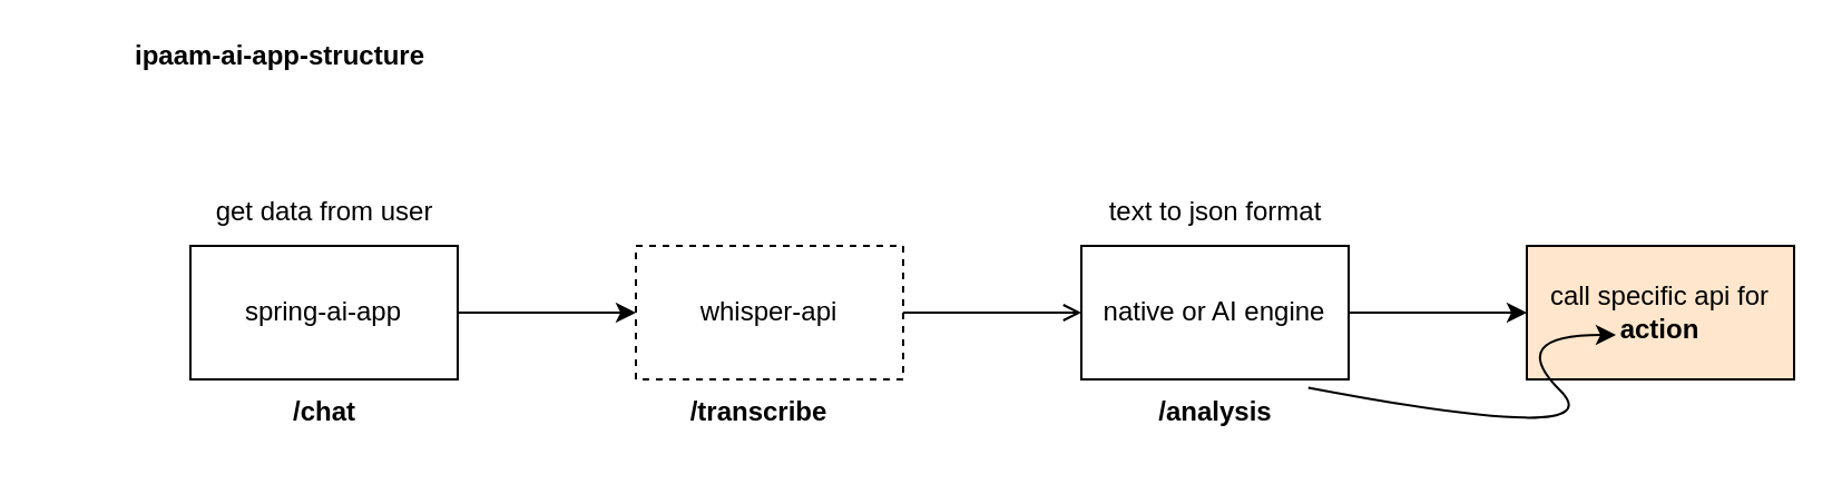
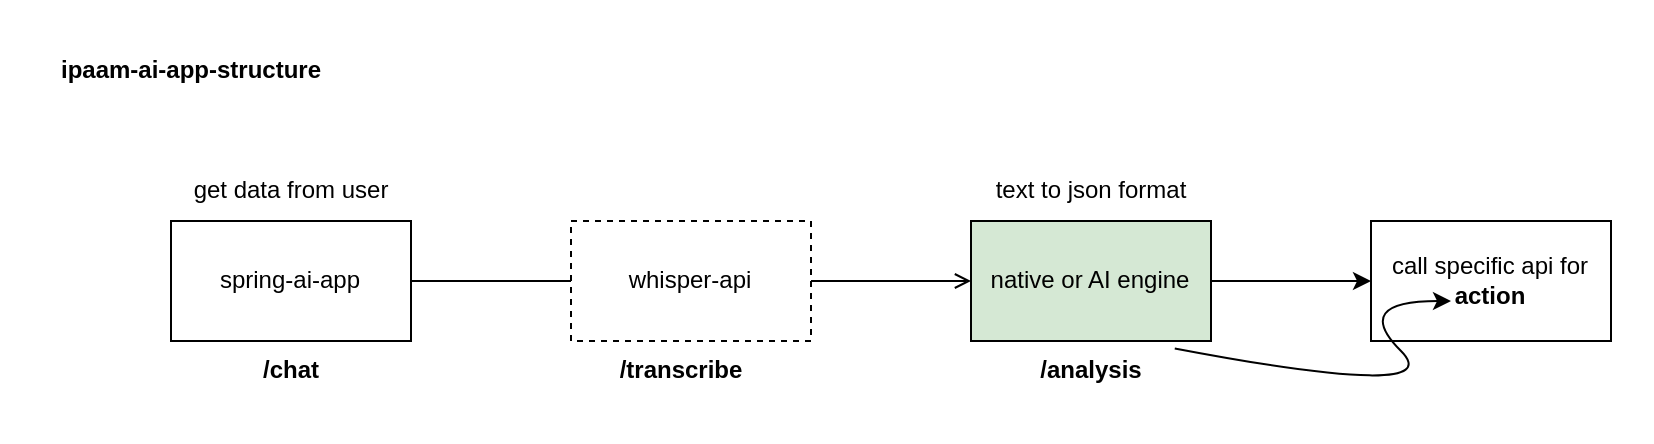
- <mxCell id="15" value="&lt;b&gt;&lt;span style=&quot;color: light-dark(rgb(0, 0, 0), rgb(153, 0, 0));&quot;&gt;ipaam-ai-app-structure&lt;/span&gt;&lt;/b&gt;" style="text;html=1;align=center;verticalAlign=middle;resizable=0;points=[];autosize=1;strokeColor=none;fillColor=none;" vertex="1" parent="1"><mxGeometry x="50" y="10" width="150" height="30" as="geometry" /></mxCell>
+ <mxCell id="15" value="&lt;b&gt;&lt;span style=&quot;color: light-dark(rgb(0, 0, 0), rgb(153, 0, 0));&quot;&gt;ipaam-ai-app-structure&lt;/span&gt;&lt;/b&gt;" style="text;html=1;align=center;verticalAlign=middle;resizable=0;points=[];autosize=1;strokeColor=none;fillColor=none;" vertex="1" parent="1"><mxGeometry x="20" y="20" width="150" height="30" as="geometry" /></mxCell>
- <mxCell id="2" style="edgeStyle=orthogonalEdgeStyle;rounded=0;orthogonalLoop=1;jettySize=auto;html=1;entryX=0;entryY=0.5;entryDx=0;entryDy=0;" edge="1" parent="1" source="3" target="5"><mxGeometry relative="1" as="geometry" /></mxCell>
+ <mxCell id="2" style="edgeStyle=orthogonalEdgeStyle;rounded=0;orthogonalLoop=1;jettySize=auto;html=1;entryX=0;entryY=0.5;entryDx=0;entryDy=0;endArrow=none;" edge="1" parent="1" source="3" target="5"><mxGeometry relative="1" as="geometry" /></mxCell>
- <mxCell id="7" value="native or AI engine" style="rounded=0;whiteSpace=wrap;html=1;" vertex="1" parent="1"><mxGeometry x="485" y="110" width="120" height="60" as="geometry" /></mxCell>
+ <mxCell id="7" value="native or AI engine" style="rounded=0;whiteSpace=wrap;html=1;fillColor=#d5e8d4;" vertex="1" parent="1"><mxGeometry x="485" y="110" width="120" height="60" as="geometry" /></mxCell>
- <mxCell id="10" value="call specific api for &lt;b&gt;&lt;span style=&quot;color: light-dark(rgb(0, 0, 0), rgb(0, 153, 0));&quot;&gt;action&lt;/span&gt;&lt;/b&gt;" style="rounded=0;whiteSpace=wrap;html=1;fillColor=#ffe6cc;" vertex="1" parent="1"><mxGeometry x="685" y="110" width="120" height="60" as="geometry" /></mxCell>
+ <mxCell id="10" value="call specific api for &lt;b&gt;&lt;span style=&quot;color: light-dark(rgb(0, 0, 0), rgb(0, 153, 0));&quot;&gt;action&lt;/span&gt;&lt;/b&gt;" style="rounded=0;whiteSpace=wrap;html=1;" vertex="1" parent="1"><mxGeometry x="685" y="110" width="120" height="60" as="geometry" /></mxCell>
